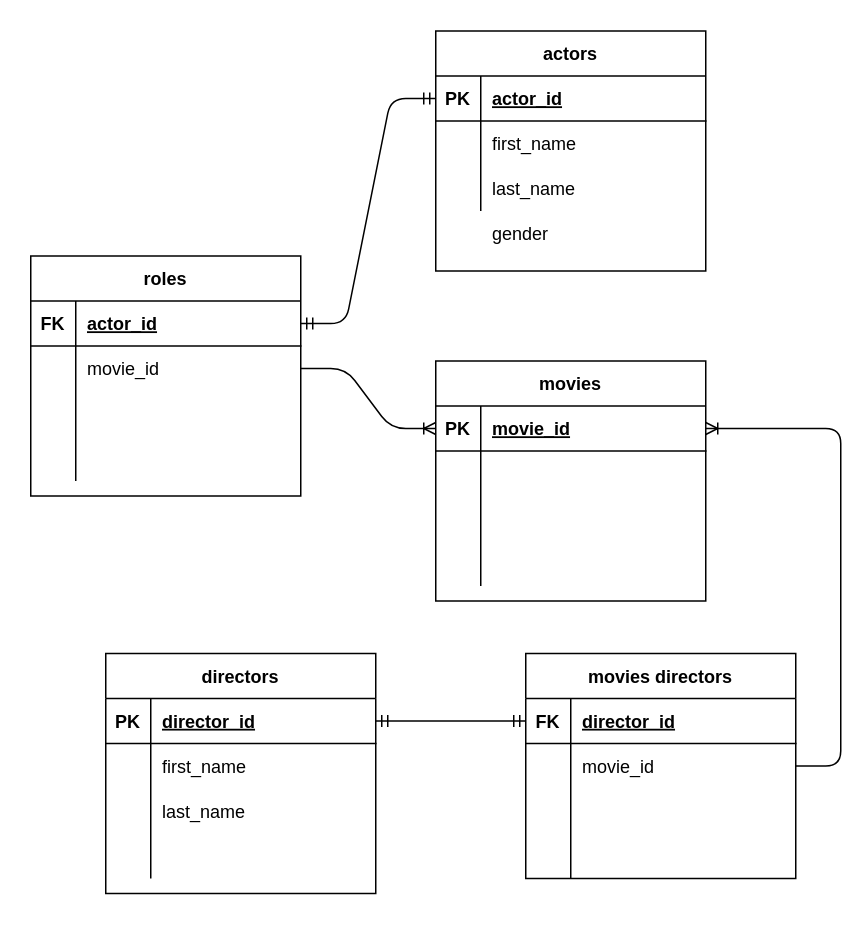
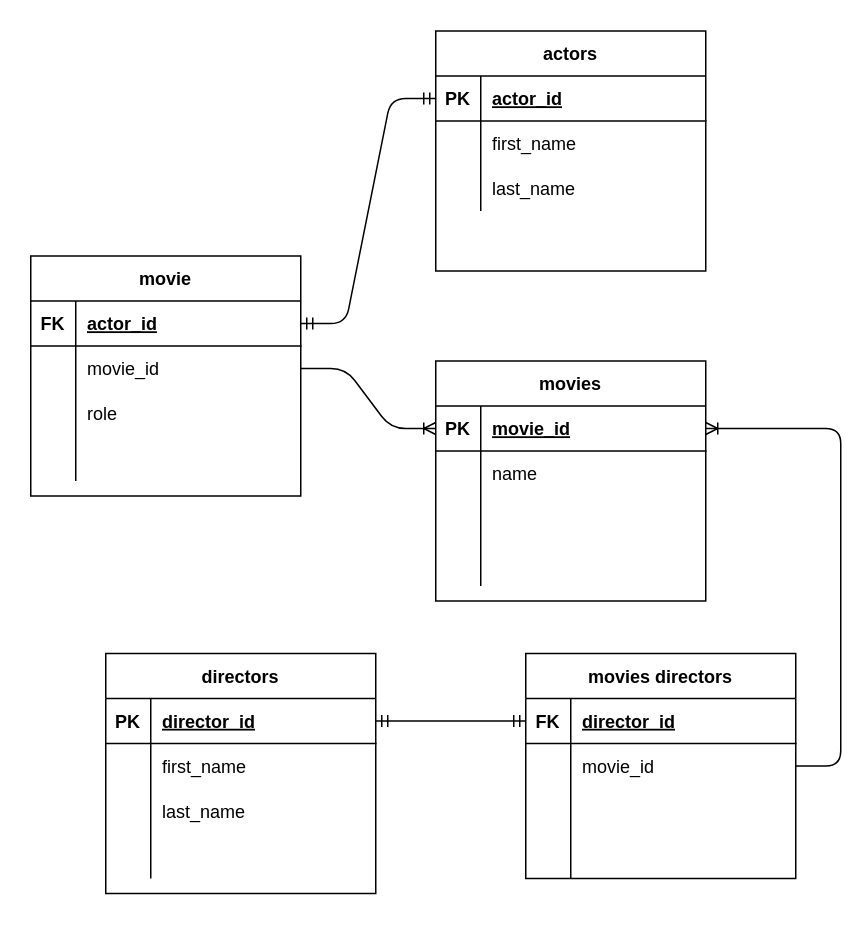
- <mxCell id="13" value="gender" style="shape=partialRectangle;connectable=0;fillColor=none;top=0;left=0;bottom=0;right=0;align=left;spacingLeft=6;overflow=hidden;" parent="2" vertex="1"><mxGeometry x="30" y="120" width="150" height="30" as="geometry" /></mxCell>
- <mxCell id="40" value="roles" style="shape=table;startSize=30;container=1;collapsible=1;childLayout=tableLayout;fixedRows=1;rowLines=0;fontStyle=1;align=center;resizeLast=1;" parent="1" vertex="1"><mxGeometry x="20" y="170" width="180" height="160" as="geometry" /></mxCell>
+ <mxCell id="40" value="movie" style="shape=table;startSize=30;container=1;collapsible=1;childLayout=tableLayout;fixedRows=1;rowLines=0;fontStyle=1;align=center;resizeLast=1;" parent="1" vertex="1"><mxGeometry x="20" y="170" width="180" height="160" as="geometry" /></mxCell>
+ <mxCell id="49" value="role" style="shape=partialRectangle;connectable=0;fillColor=none;top=0;left=0;bottom=0;right=0;align=left;spacingLeft=6;overflow=hidden;" parent="47" vertex="1"><mxGeometry x="30" width="150" height="30" as="geometry" /></mxCell>
+ <mxCell id="33" value="name" style="shape=partialRectangle;connectable=0;fillColor=none;top=0;left=0;bottom=0;right=0;align=left;spacingLeft=6;overflow=hidden;" parent="31" vertex="1"><mxGeometry x="30" width="150" height="30" as="geometry" /></mxCell>
